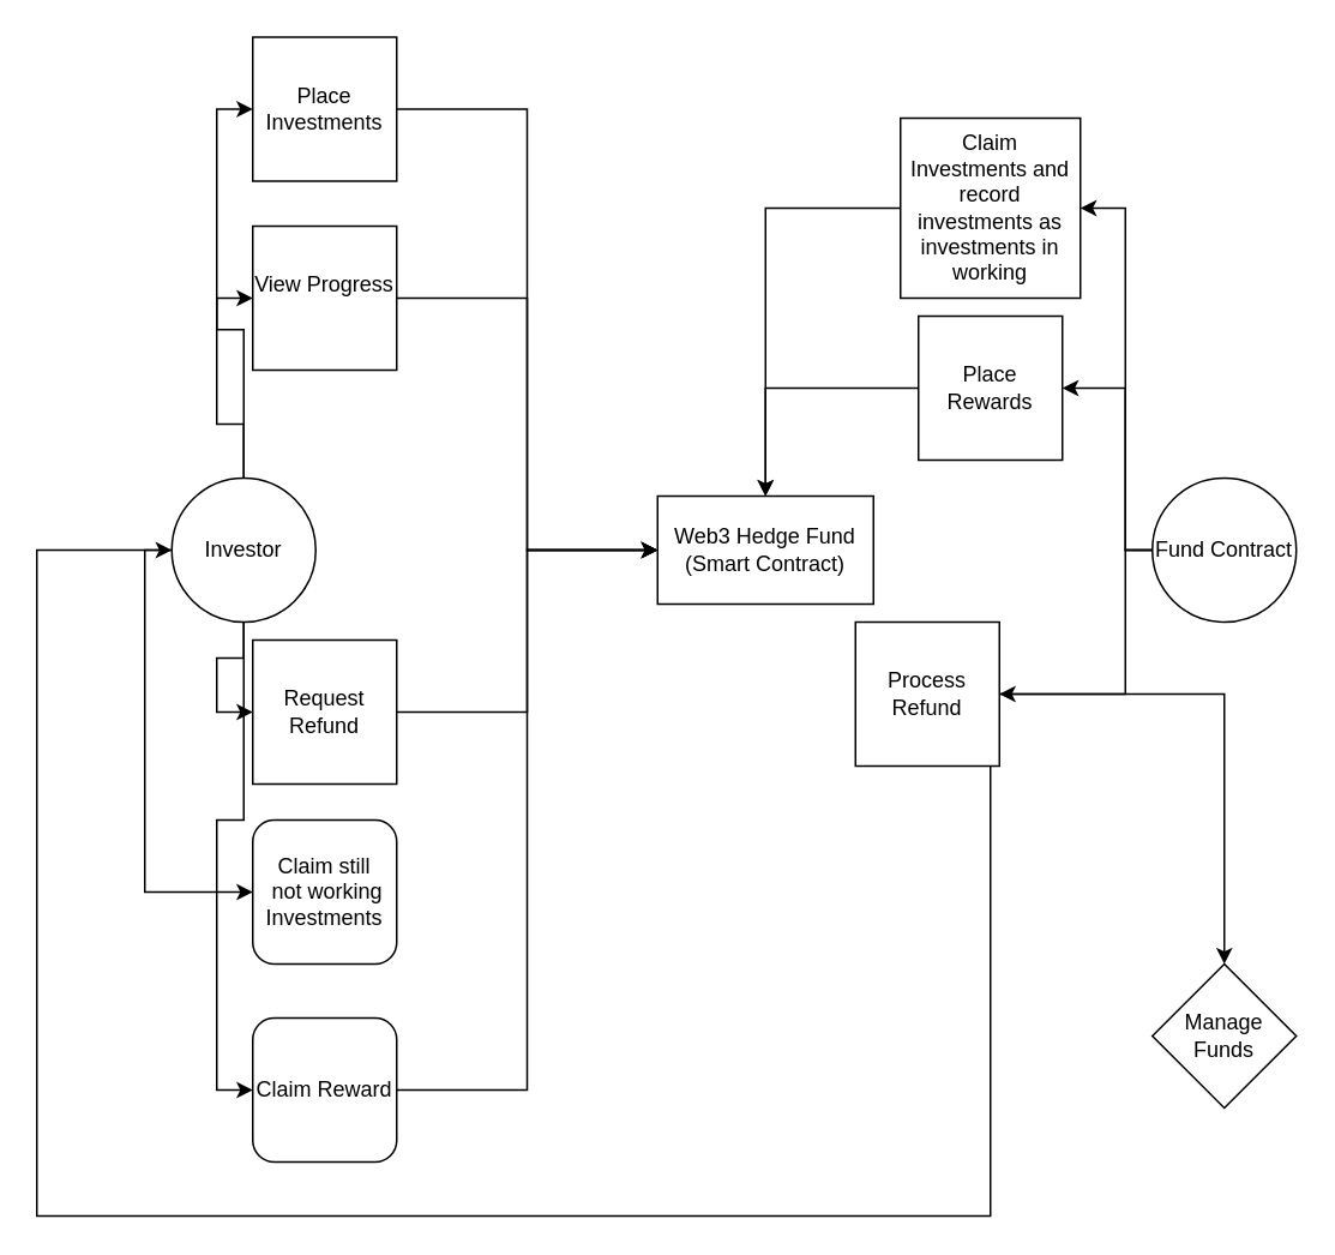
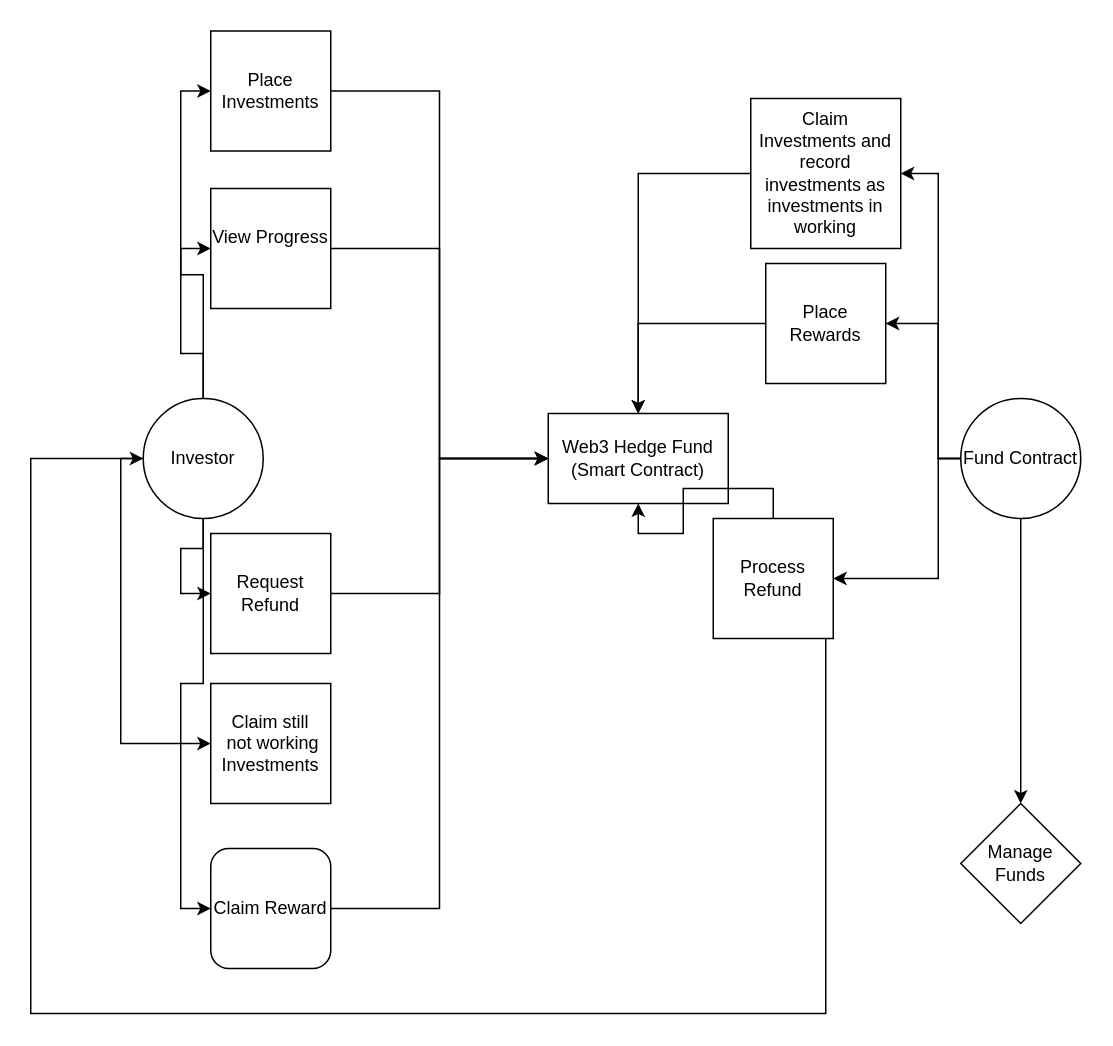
+ <mxCell id="18" value="" style="edgeStyle=orthogonalEdgeStyle;rounded=0;orthogonalLoop=1;jettySize=auto;html=1;" edge="1" parent="1" source="19" target="30"><mxGeometry relative="1" as="geometry" /></mxCell>
- <mxCell id="27" style="edgeStyle=orthogonalEdgeStyle;rounded=0;orthogonalLoop=1;jettySize=auto;html=1;" parent="1" source="29" target="30" edge="1"><mxGeometry relative="1" as="geometry" /></mxCell>
+ <mxCell id="27" style="edgeStyle=orthogonalEdgeStyle;rounded=0;orthogonalLoop=1;jettySize=auto;html=1;entryX=0.5;entryY=1;entryDx=0;entryDy=0;" parent="1" source="29" target="2" edge="1"><mxGeometry relative="1" as="geometry" /></mxCell>
- <mxCell id="22" value="Claim still&lt;div&gt;&amp;nbsp;not working Investments&lt;/div&gt;" style="whiteSpace=wrap;html=1;aspect=fixed;rounded=1;" parent="1" vertex="1"><mxGeometry x="140" y="455" width="80" height="80" as="geometry" /></mxCell>
+ <mxCell id="22" value="Claim still&lt;div&gt;&amp;nbsp;not working Investments&lt;/div&gt;" style="whiteSpace=wrap;html=1;aspect=fixed;" parent="1" vertex="1"><mxGeometry x="140" y="455" width="80" height="80" as="geometry" /></mxCell>
